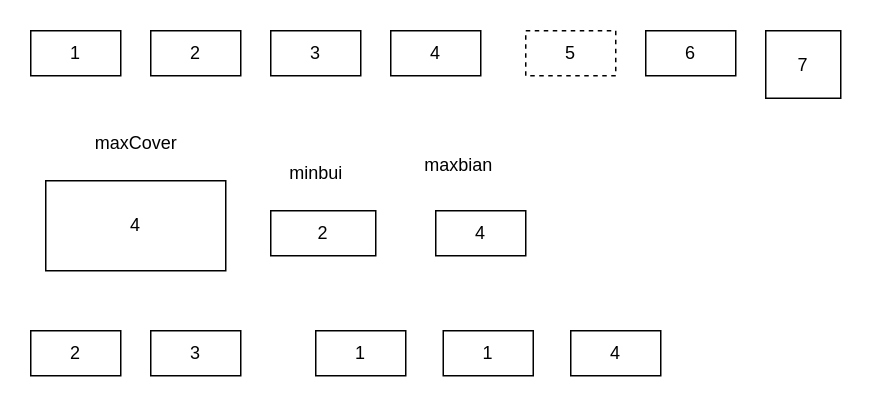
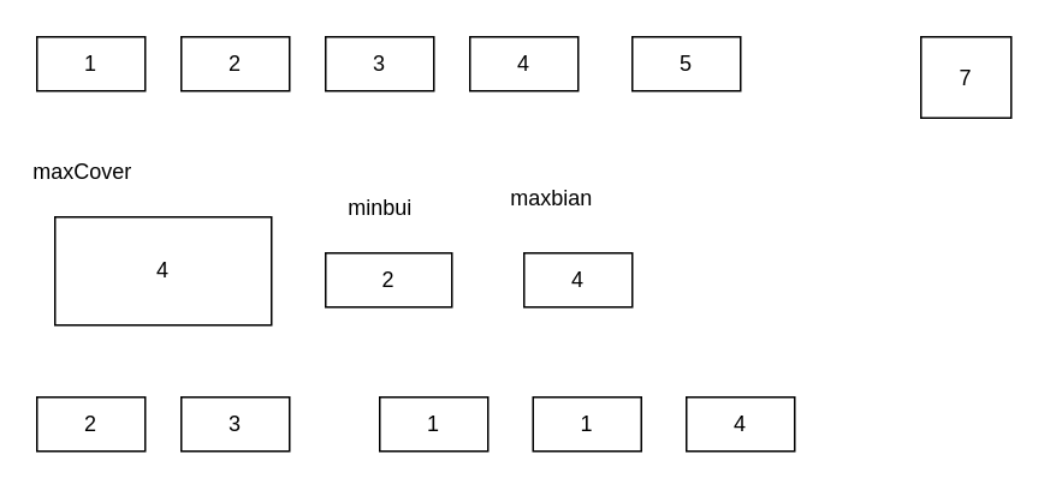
- <mxCell id="6" value="5" style="rounded=0;whiteSpace=wrap;html=1;dashed=1;" parent="1" vertex="1"><mxGeometry x="350" y="20" width="60" height="30" as="geometry" /></mxCell>
+ <mxCell id="6" value="5" style="rounded=0;whiteSpace=wrap;html=1;" parent="1" vertex="1"><mxGeometry x="350" y="20" width="60" height="30" as="geometry" /></mxCell>
- <mxCell id="7" value="6" style="rounded=0;whiteSpace=wrap;html=1;" parent="1" vertex="1"><mxGeometry x="430" y="20" width="60" height="30" as="geometry" /></mxCell>
- <mxCell id="17" value="maxCover" style="text;html=1;align=center;verticalAlign=middle;resizable=0;points=[];autosize=1;strokeColor=none;fillColor=none;" vertex="1" parent="1"><mxGeometry x="50" y="80" width="80" height="30" as="geometry" /></mxCell>
+ <mxCell id="17" value="maxCover" style="text;html=1;align=center;verticalAlign=middle;resizable=0;points=[];autosize=1;strokeColor=none;fillColor=none;" vertex="1" parent="1"><mxGeometry x="5" y="80" width="80" height="30" as="geometry" /></mxCell>
